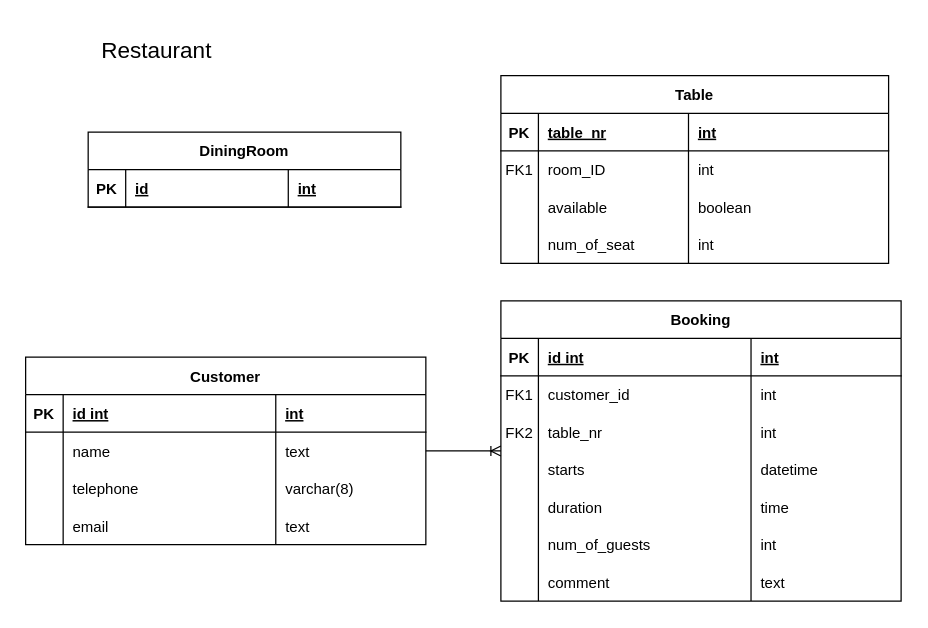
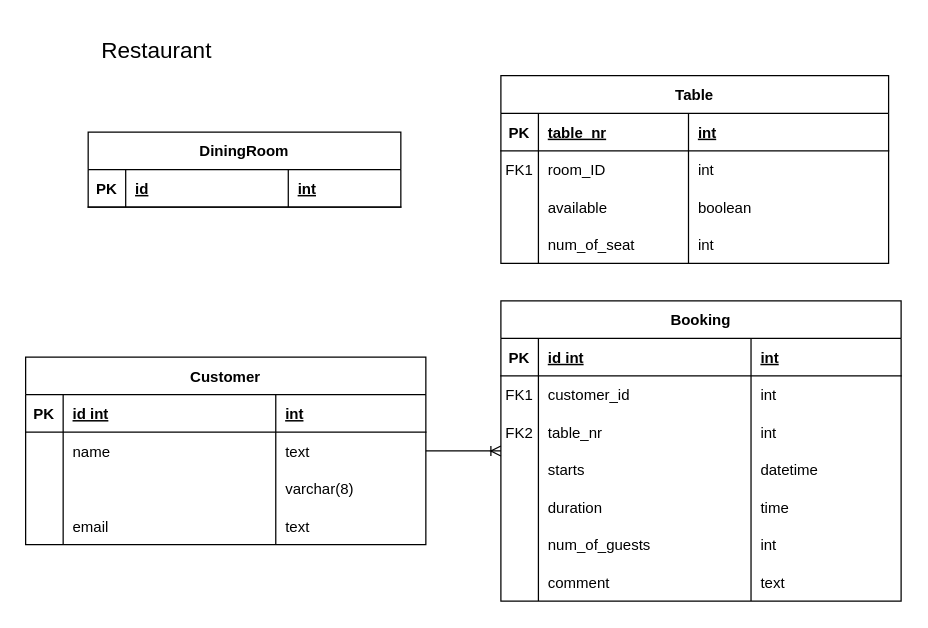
- <mxCell id="65" value="telephone" style="shape=partialRectangle;overflow=hidden;connectable=0;fillColor=none;top=0;left=0;bottom=0;right=0;align=left;spacingLeft=6;" vertex="1" parent="63"><mxGeometry x="30" width="170" height="30" as="geometry"><mxRectangle width="170" height="30" as="alternateBounds" /></mxGeometry></mxCell>
